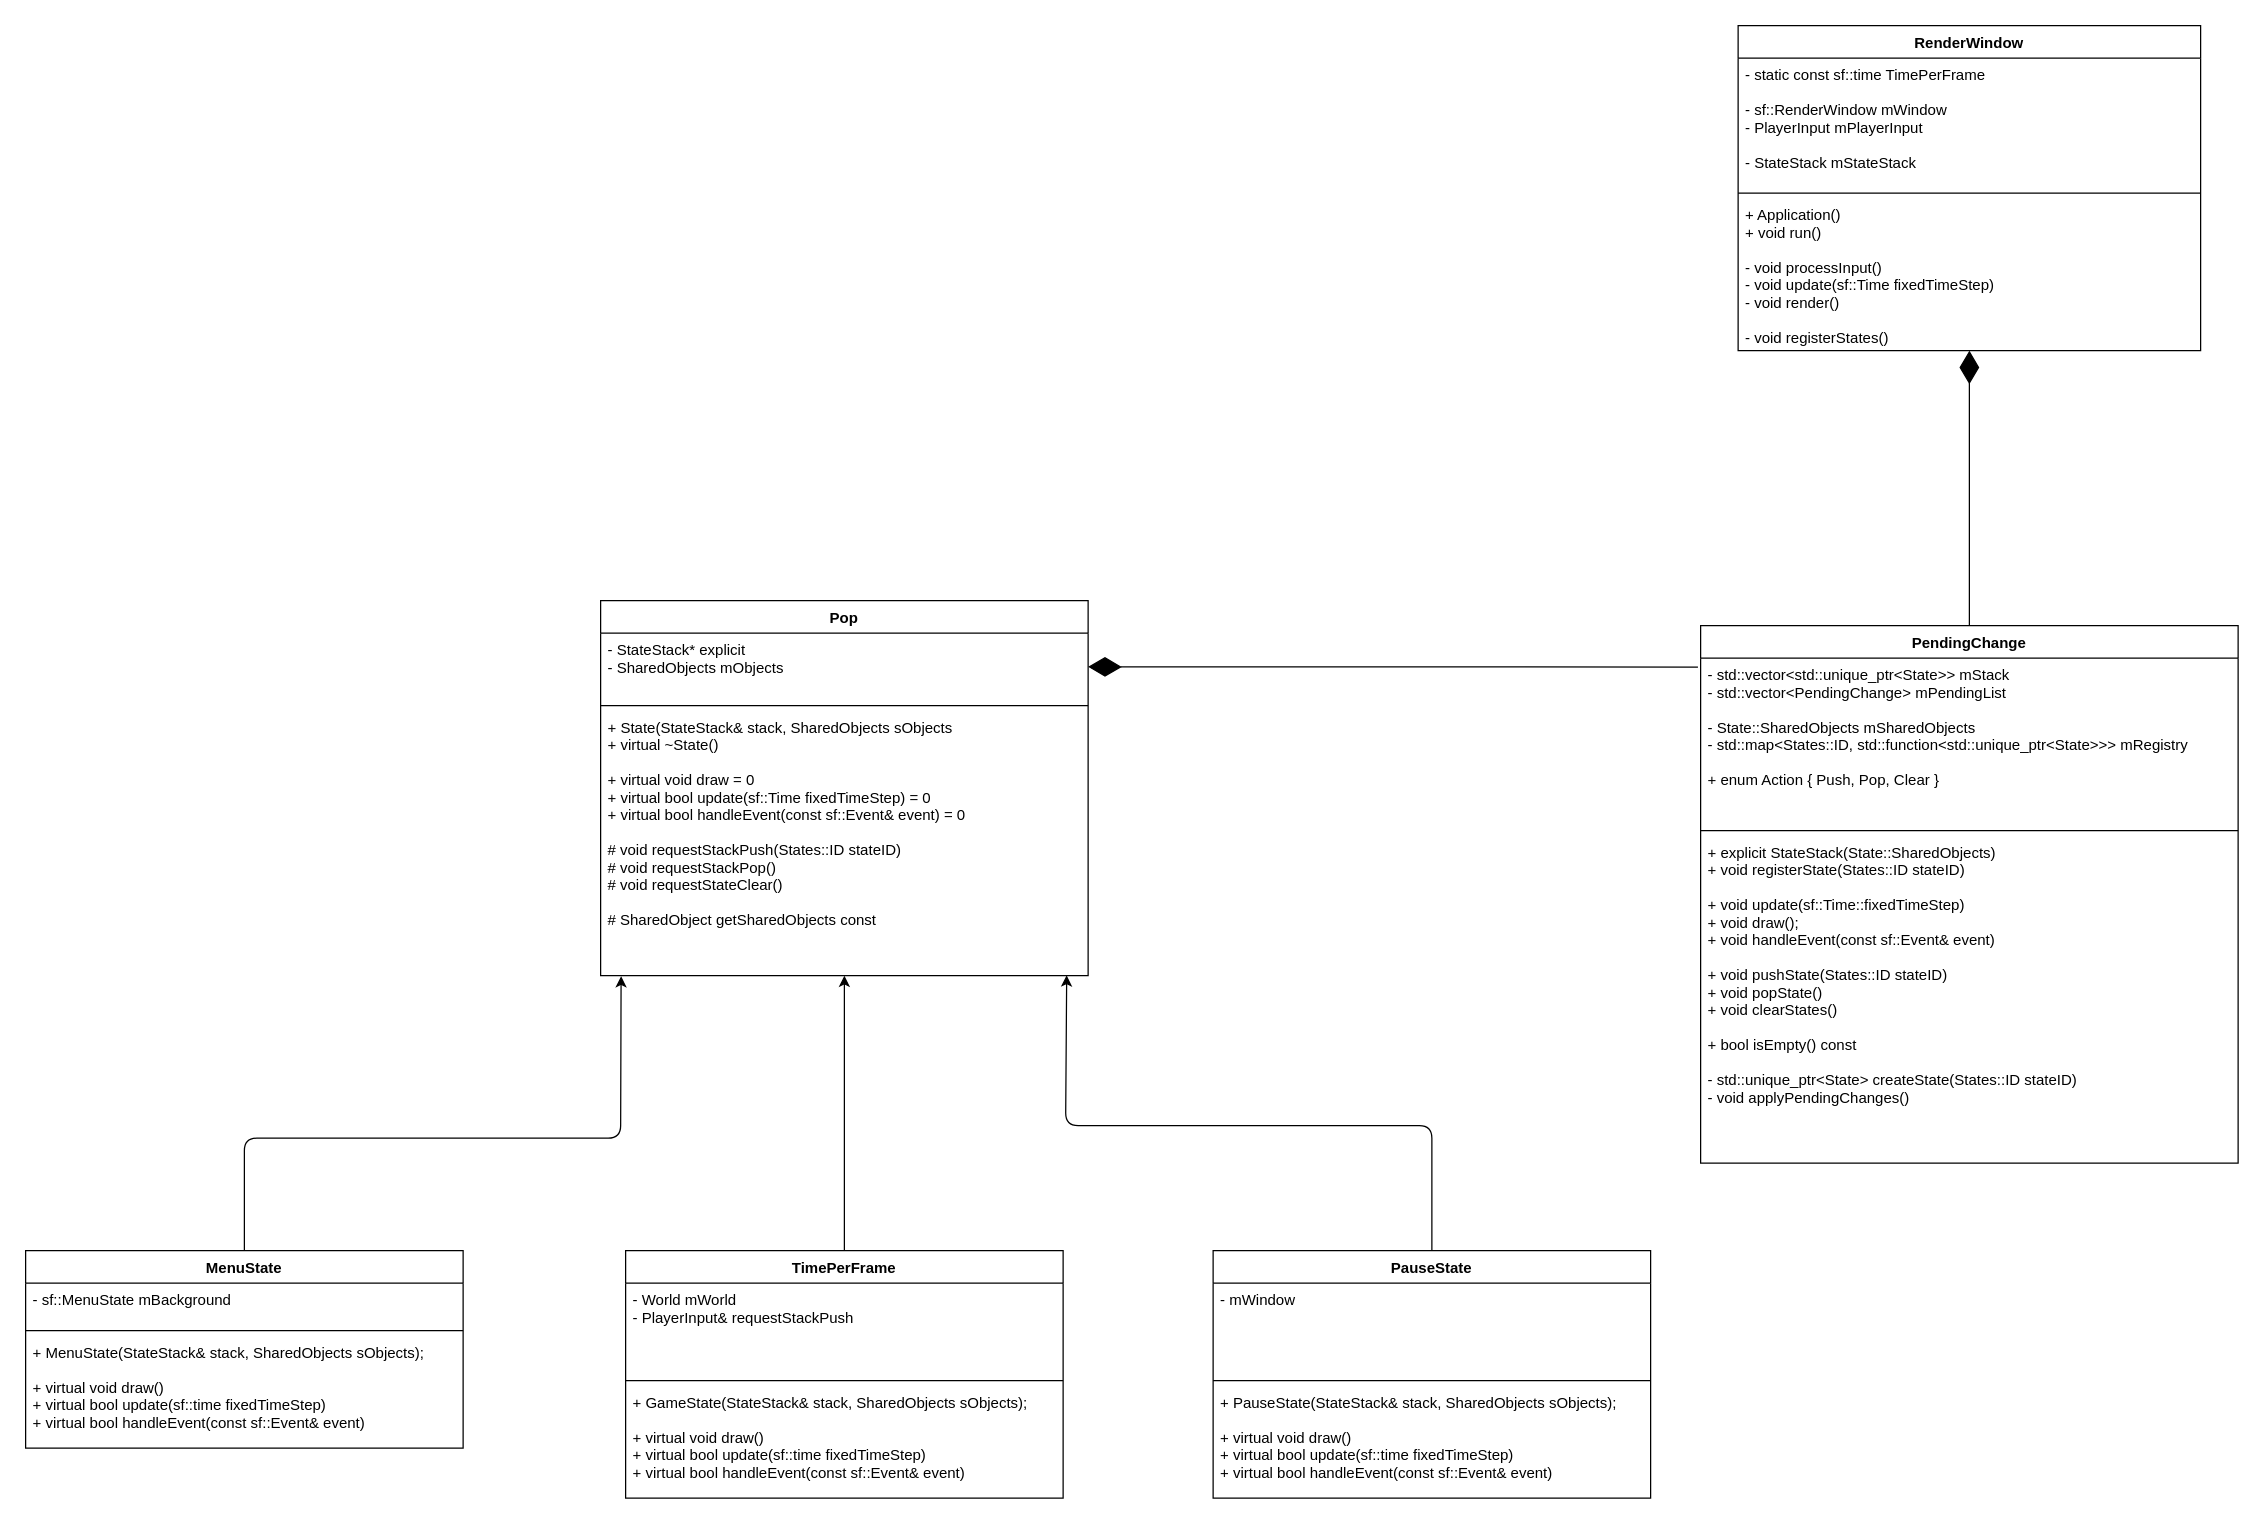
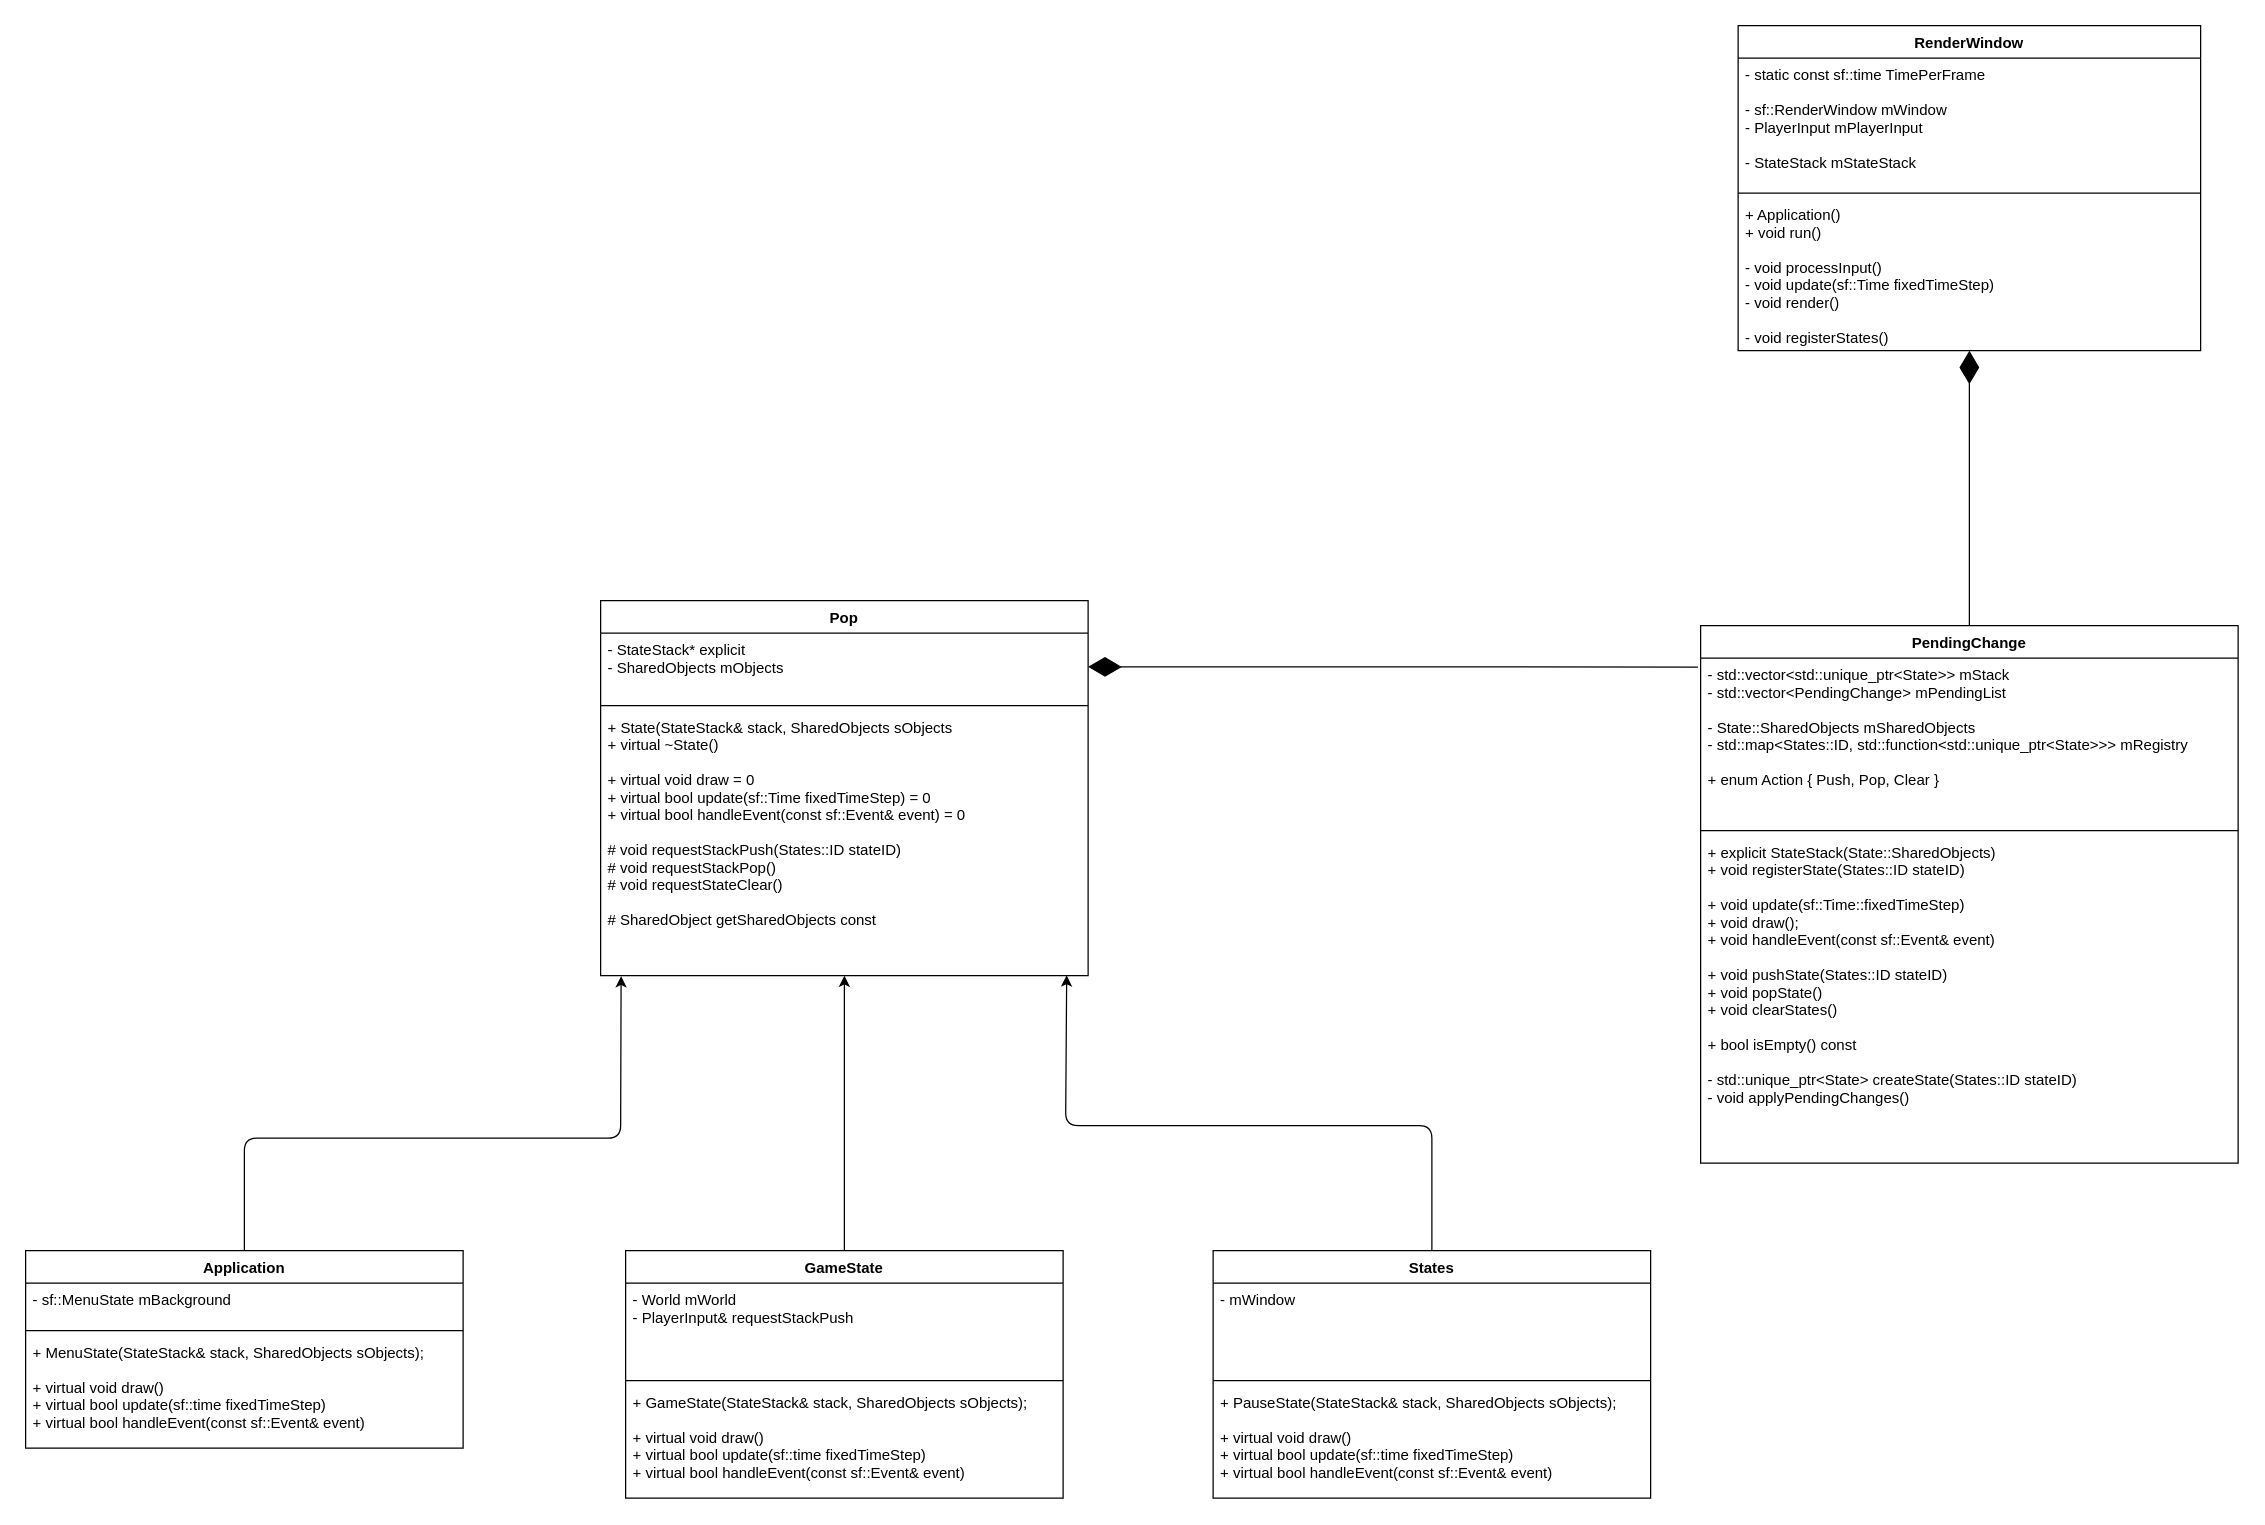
- <mxCell id="17" value="MenuState" style="swimlane;fontStyle=1;align=center;verticalAlign=top;childLayout=stackLayout;horizontal=1;startSize=26;horizontalStack=0;resizeParent=1;resizeParentMax=0;resizeLast=0;collapsible=1;marginBottom=0;" vertex="1" parent="1"><mxGeometry x="20" y="1000" width="350" height="158" as="geometry" /></mxCell>
+ <mxCell id="17" value="Application" style="swimlane;fontStyle=1;align=center;verticalAlign=top;childLayout=stackLayout;horizontal=1;startSize=26;horizontalStack=0;resizeParent=1;resizeParentMax=0;resizeLast=0;collapsible=1;marginBottom=0;" vertex="1" parent="1"><mxGeometry x="20" y="1000" width="350" height="158" as="geometry" /></mxCell>
- <mxCell id="7" value="TimePerFrame" style="swimlane;fontStyle=1;align=center;verticalAlign=top;childLayout=stackLayout;horizontal=1;startSize=26;horizontalStack=0;resizeParent=1;resizeParentMax=0;resizeLast=0;collapsible=1;marginBottom=0;" vertex="1" parent="1"><mxGeometry x="500" y="1000" width="350" height="198" as="geometry" /></mxCell>
+ <mxCell id="7" value="GameState" style="swimlane;fontStyle=1;align=center;verticalAlign=top;childLayout=stackLayout;horizontal=1;startSize=26;horizontalStack=0;resizeParent=1;resizeParentMax=0;resizeLast=0;collapsible=1;marginBottom=0;" vertex="1" parent="1"><mxGeometry x="500" y="1000" width="350" height="198" as="geometry" /></mxCell>
- <mxCell id="12" value="PauseState" style="swimlane;fontStyle=1;align=center;verticalAlign=top;childLayout=stackLayout;horizontal=1;startSize=26;horizontalStack=0;resizeParent=1;resizeParentMax=0;resizeLast=0;collapsible=1;marginBottom=0;" vertex="1" parent="1"><mxGeometry x="970" y="1000" width="350" height="198" as="geometry" /></mxCell>
+ <mxCell id="12" value="States" style="swimlane;fontStyle=1;align=center;verticalAlign=top;childLayout=stackLayout;horizontal=1;startSize=26;horizontalStack=0;resizeParent=1;resizeParentMax=0;resizeLast=0;collapsible=1;marginBottom=0;" vertex="1" parent="1"><mxGeometry x="970" y="1000" width="350" height="198" as="geometry" /></mxCell>
